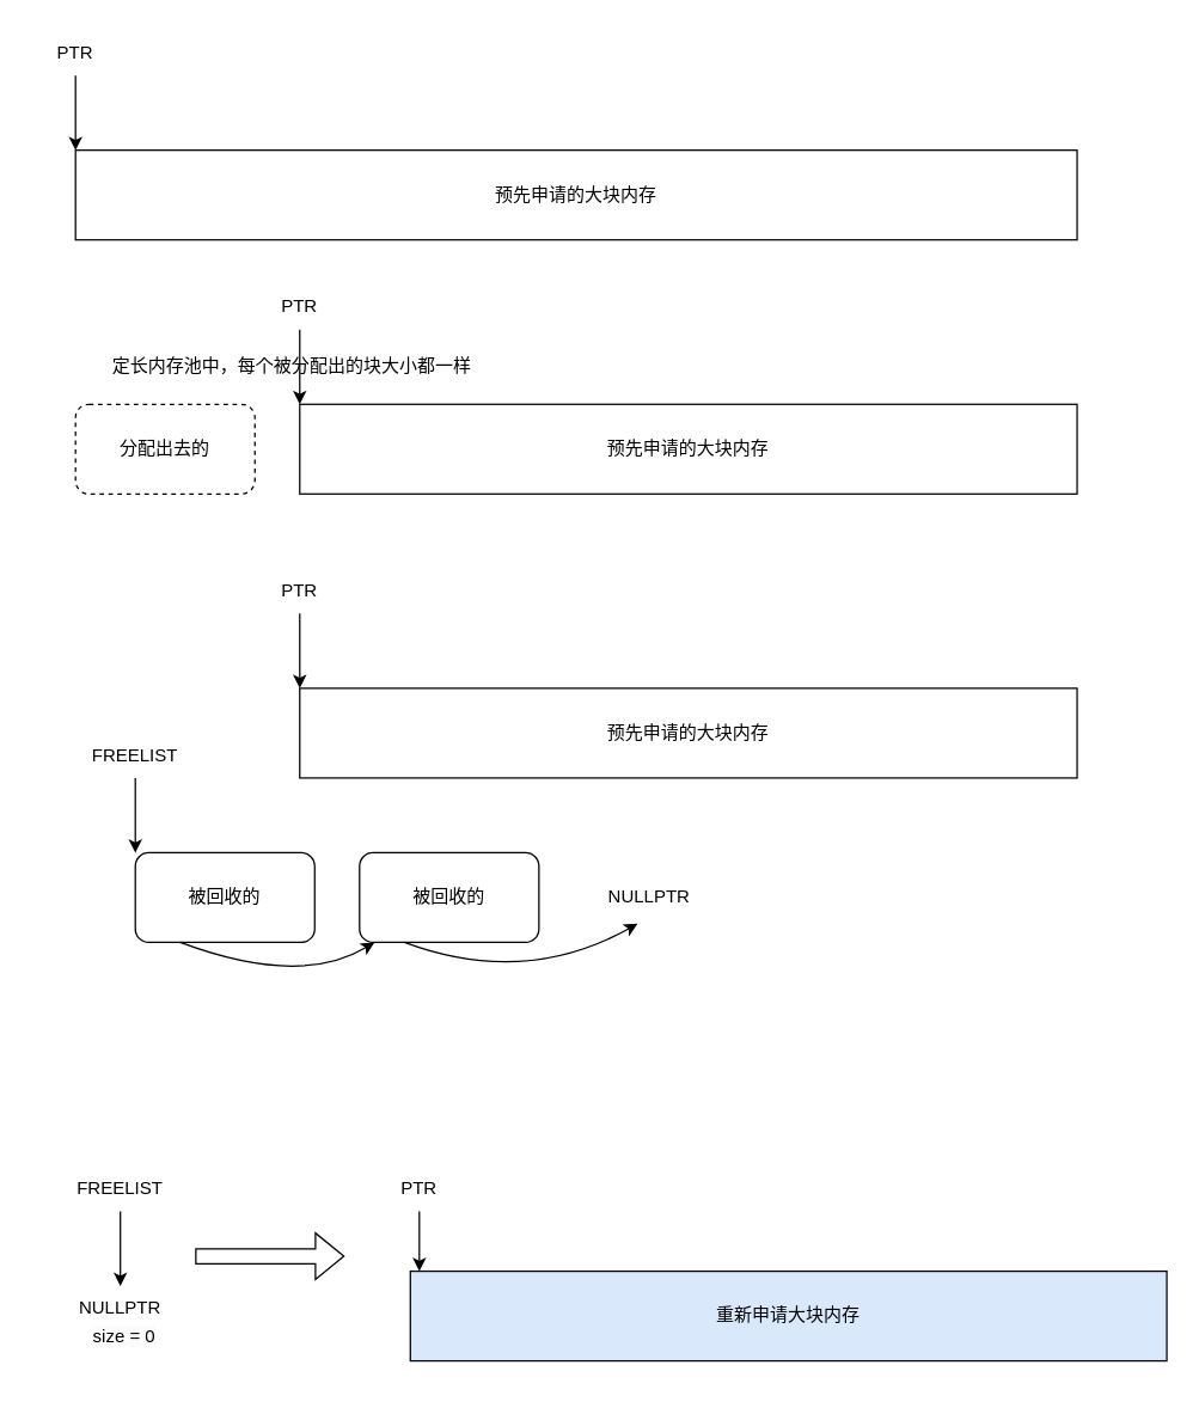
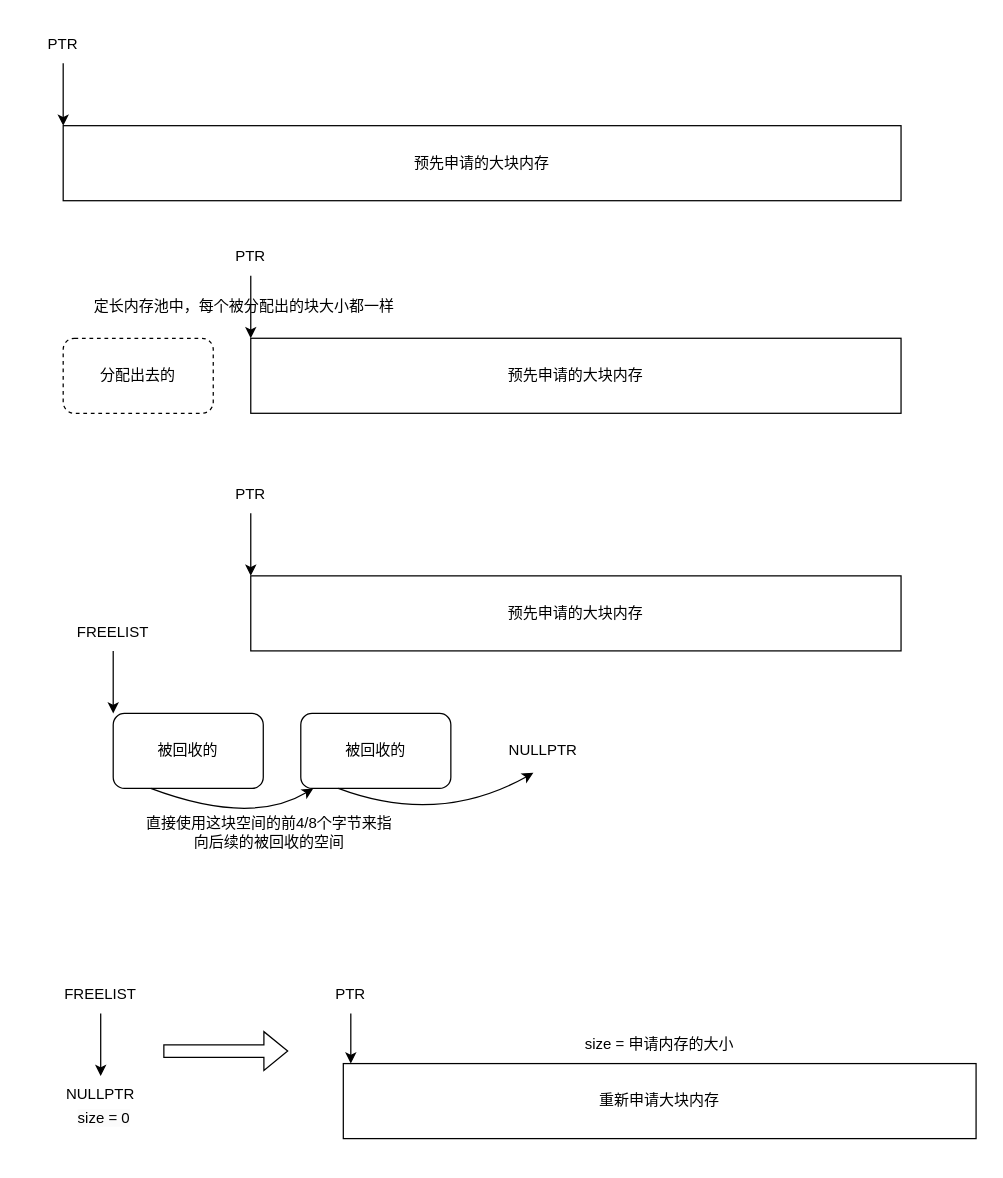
+ <mxCell id="10" value="直接使用这块空间的前4/8个字节来指向后续的被回收的空间" style="text;html=1;align=center;verticalAlign=middle;whiteSpace=wrap;rounded=0;" parent="1" vertex="1"><mxGeometry x="110" y="650" width="210" height="30" as="geometry" /></mxCell>
+ <mxCell id="28" value="size = 申请内存的大小" style="text;html=1;align=center;verticalAlign=middle;whiteSpace=wrap;rounded=0;" parent="1" vertex="1"><mxGeometry x="452" y="820" width="150" height="30" as="geometry" /></mxCell>
- <mxCell id="24" value="重新申请大块内存" style="rounded=0;whiteSpace=wrap;html=1;fillColor=#dae8fc;" parent="1" vertex="1"><mxGeometry x="274" y="850" width="506" height="60" as="geometry" /></mxCell>
+ <mxCell id="24" value="重新申请大块内存" style="rounded=0;whiteSpace=wrap;html=1;" parent="1" vertex="1"><mxGeometry x="274" y="850" width="506" height="60" as="geometry" /></mxCell>
